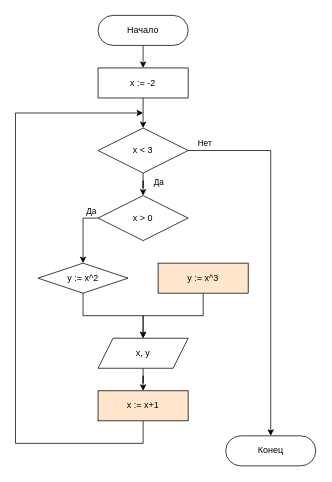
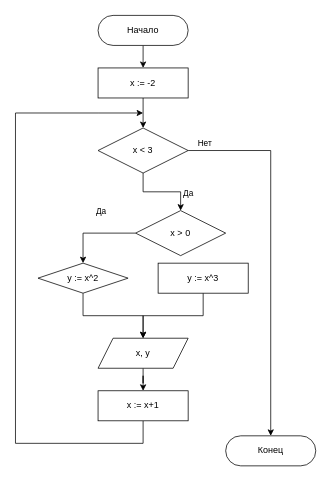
- <mxCell id="20" value="x &amp;gt; 0" style="strokeWidth=1;html=1;shape=mxgraph.flowchart.decision;whiteSpace=wrap;" vertex="1" parent="1"><mxGeometry x="130" y="260" width="120" height="60" as="geometry" /></mxCell>
+ <mxCell id="20" value="x &amp;gt; 0" style="strokeWidth=1;html=1;shape=mxgraph.flowchart.decision;whiteSpace=wrap;" vertex="1" parent="1"><mxGeometry x="180" y="280" width="120" height="60" as="geometry" /></mxCell>
- <mxCell id="15" value="y := x^3" style="rounded=0;whiteSpace=wrap;html=1;strokeWidth=1;fillColor=#ffe6cc;" parent="1" vertex="1"><mxGeometry x="210" y="350" width="120" height="40" as="geometry" /></mxCell>
+ <mxCell id="15" value="y := x^3" style="rounded=0;whiteSpace=wrap;html=1;strokeWidth=1;" parent="1" vertex="1"><mxGeometry x="210" y="350" width="120" height="40" as="geometry" /></mxCell>
- <mxCell id="22" value="x := x+1" style="rounded=0;whiteSpace=wrap;html=1;strokeWidth=1;fillColor=#ffe6cc;" vertex="1" parent="1"><mxGeometry x="130" y="520" width="120" height="40" as="geometry" /></mxCell>
+ <mxCell id="22" value="x := x+1" style="rounded=0;whiteSpace=wrap;html=1;strokeWidth=1;" vertex="1" parent="1"><mxGeometry x="130" y="520" width="120" height="40" as="geometry" /></mxCell>
